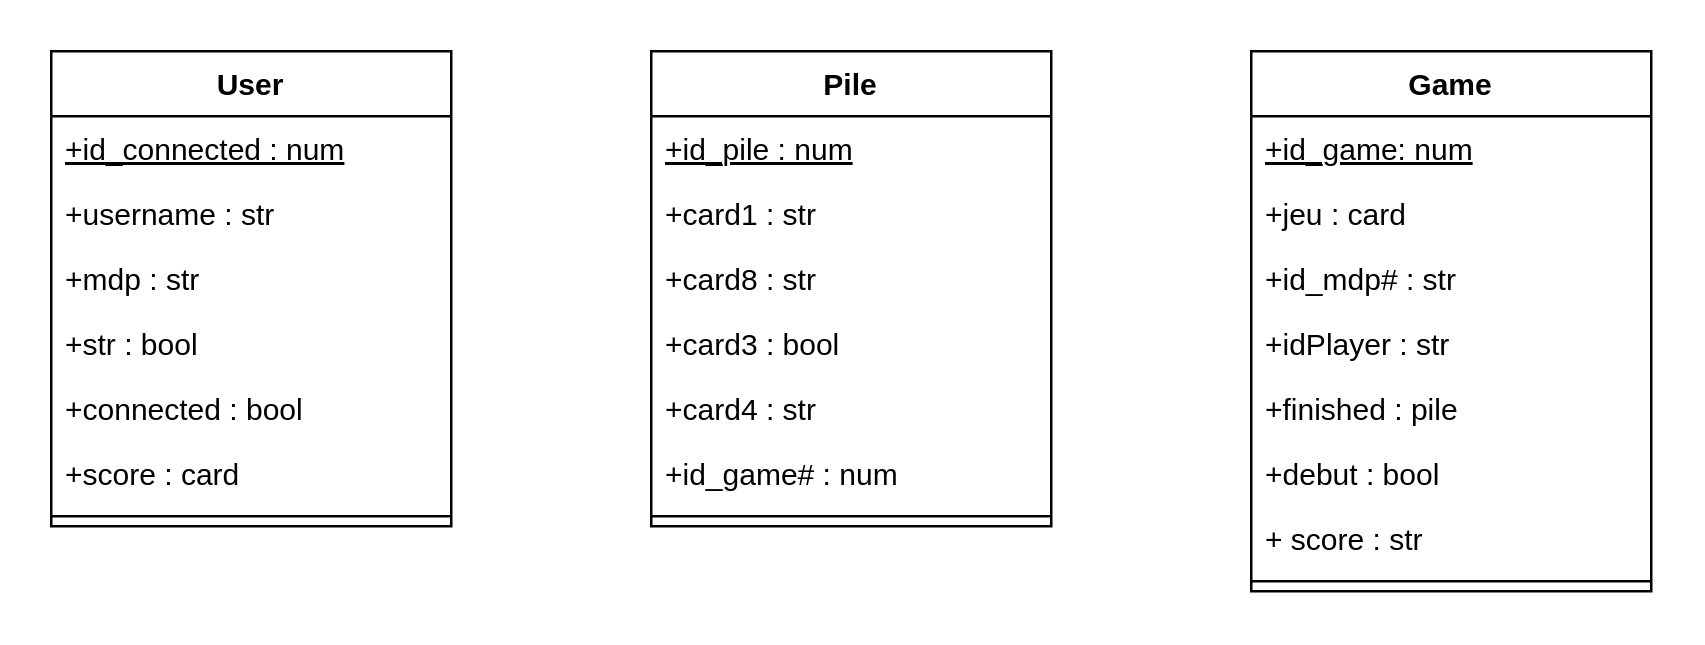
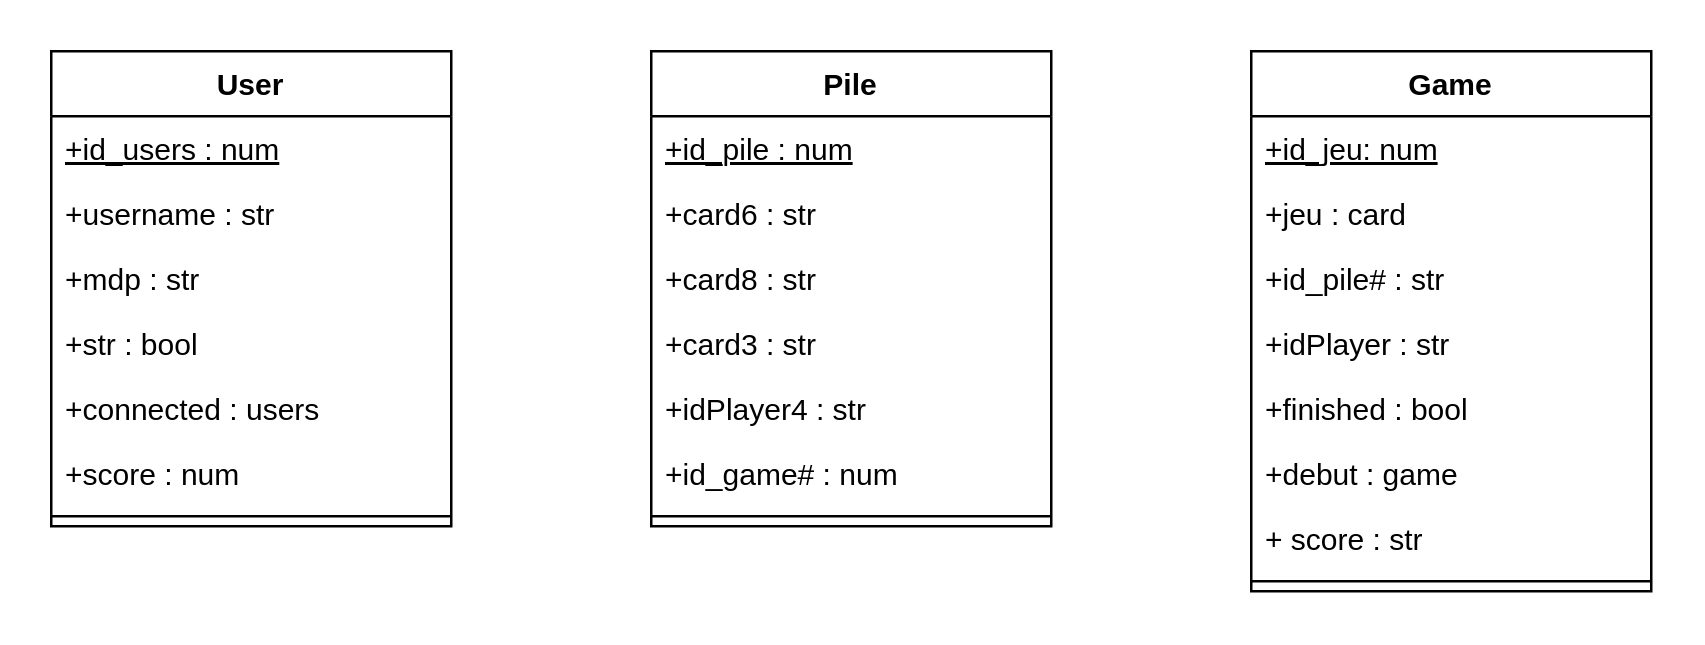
- <mxCell id="3" value="+id_connected : num" style="text;strokeColor=none;fillColor=none;align=left;verticalAlign=top;spacingLeft=4;spacingRight=4;overflow=hidden;rotatable=0;points=[[0,0.5],[1,0.5]];portConstraint=eastwest;fontStyle=4" vertex="1" parent="2"><mxGeometry y="26" width="160" height="26" as="geometry" /></mxCell>
+ <mxCell id="3" value="+id_users : num" style="text;strokeColor=none;fillColor=none;align=left;verticalAlign=top;spacingLeft=4;spacingRight=4;overflow=hidden;rotatable=0;points=[[0,0.5],[1,0.5]];portConstraint=eastwest;fontStyle=4" vertex="1" parent="2"><mxGeometry y="26" width="160" height="26" as="geometry" /></mxCell>
- <mxCell id="19" value="+id_game: num" style="text;strokeColor=none;fillColor=none;align=left;verticalAlign=top;spacingLeft=4;spacingRight=4;overflow=hidden;rotatable=0;points=[[0,0.5],[1,0.5]];portConstraint=eastwest;fontStyle=4" vertex="1" parent="18"><mxGeometry y="26" width="160" height="26" as="geometry" /></mxCell>
+ <mxCell id="19" value="+id_jeu: num" style="text;strokeColor=none;fillColor=none;align=left;verticalAlign=top;spacingLeft=4;spacingRight=4;overflow=hidden;rotatable=0;points=[[0,0.5],[1,0.5]];portConstraint=eastwest;fontStyle=4" vertex="1" parent="18"><mxGeometry y="26" width="160" height="26" as="geometry" /></mxCell>
- <mxCell id="12" value="+card1 : str" style="text;strokeColor=none;fillColor=none;align=left;verticalAlign=top;spacingLeft=4;spacingRight=4;overflow=hidden;rotatable=0;points=[[0,0.5],[1,0.5]];portConstraint=eastwest;" vertex="1" parent="10"><mxGeometry y="52" width="160" height="26" as="geometry" /></mxCell>
+ <mxCell id="12" value="+card6 : str" style="text;strokeColor=none;fillColor=none;align=left;verticalAlign=top;spacingLeft=4;spacingRight=4;overflow=hidden;rotatable=0;points=[[0,0.5],[1,0.5]];portConstraint=eastwest;" vertex="1" parent="10"><mxGeometry y="52" width="160" height="26" as="geometry" /></mxCell>
- <mxCell id="21" value="+id_mdp# : str" style="text;strokeColor=none;fillColor=none;align=left;verticalAlign=top;spacingLeft=4;spacingRight=4;overflow=hidden;rotatable=0;points=[[0,0.5],[1,0.5]];portConstraint=eastwest;" vertex="1" parent="18"><mxGeometry y="78" width="160" height="26" as="geometry" /></mxCell>
+ <mxCell id="21" value="+id_pile# : str" style="text;strokeColor=none;fillColor=none;align=left;verticalAlign=top;spacingLeft=4;spacingRight=4;overflow=hidden;rotatable=0;points=[[0,0.5],[1,0.5]];portConstraint=eastwest;" vertex="1" parent="18"><mxGeometry y="78" width="160" height="26" as="geometry" /></mxCell>
- <mxCell id="14" value="+card3 : bool" style="text;strokeColor=none;fillColor=none;align=left;verticalAlign=top;spacingLeft=4;spacingRight=4;overflow=hidden;rotatable=0;points=[[0,0.5],[1,0.5]];portConstraint=eastwest;" vertex="1" parent="10"><mxGeometry y="104" width="160" height="26" as="geometry" /></mxCell>
+ <mxCell id="14" value="+card3 : str" style="text;strokeColor=none;fillColor=none;align=left;verticalAlign=top;spacingLeft=4;spacingRight=4;overflow=hidden;rotatable=0;points=[[0,0.5],[1,0.5]];portConstraint=eastwest;" vertex="1" parent="10"><mxGeometry y="104" width="160" height="26" as="geometry" /></mxCell>
- <mxCell id="7" value="+connected : bool" style="text;strokeColor=none;fillColor=none;align=left;verticalAlign=top;spacingLeft=4;spacingRight=4;overflow=hidden;rotatable=0;points=[[0,0.5],[1,0.5]];portConstraint=eastwest;" vertex="1" parent="2"><mxGeometry y="130" width="160" height="26" as="geometry" /></mxCell>
+ <mxCell id="7" value="+connected : users" style="text;strokeColor=none;fillColor=none;align=left;verticalAlign=top;spacingLeft=4;spacingRight=4;overflow=hidden;rotatable=0;points=[[0,0.5],[1,0.5]];portConstraint=eastwest;" vertex="1" parent="2"><mxGeometry y="130" width="160" height="26" as="geometry" /></mxCell>
- <mxCell id="15" value="+card4 : str" style="text;strokeColor=none;fillColor=none;align=left;verticalAlign=top;spacingLeft=4;spacingRight=4;overflow=hidden;rotatable=0;points=[[0,0.5],[1,0.5]];portConstraint=eastwest;" vertex="1" parent="10"><mxGeometry y="130" width="160" height="26" as="geometry" /></mxCell>
+ <mxCell id="15" value="+idPlayer4 : str" style="text;strokeColor=none;fillColor=none;align=left;verticalAlign=top;spacingLeft=4;spacingRight=4;overflow=hidden;rotatable=0;points=[[0,0.5],[1,0.5]];portConstraint=eastwest;" vertex="1" parent="10"><mxGeometry y="130" width="160" height="26" as="geometry" /></mxCell>
- <mxCell id="23" value="+finished : pile" style="text;strokeColor=none;fillColor=none;align=left;verticalAlign=top;spacingLeft=4;spacingRight=4;overflow=hidden;rotatable=0;points=[[0,0.5],[1,0.5]];portConstraint=eastwest;" vertex="1" parent="18"><mxGeometry y="130" width="160" height="26" as="geometry" /></mxCell>
+ <mxCell id="23" value="+finished : bool" style="text;strokeColor=none;fillColor=none;align=left;verticalAlign=top;spacingLeft=4;spacingRight=4;overflow=hidden;rotatable=0;points=[[0,0.5],[1,0.5]];portConstraint=eastwest;" vertex="1" parent="18"><mxGeometry y="130" width="160" height="26" as="geometry" /></mxCell>
- <mxCell id="8" value="+score : card" style="text;strokeColor=none;fillColor=none;align=left;verticalAlign=top;spacingLeft=4;spacingRight=4;overflow=hidden;rotatable=0;points=[[0,0.5],[1,0.5]];portConstraint=eastwest;" vertex="1" parent="2"><mxGeometry y="156" width="160" height="26" as="geometry" /></mxCell>
+ <mxCell id="8" value="+score : num" style="text;strokeColor=none;fillColor=none;align=left;verticalAlign=top;spacingLeft=4;spacingRight=4;overflow=hidden;rotatable=0;points=[[0,0.5],[1,0.5]];portConstraint=eastwest;" vertex="1" parent="2"><mxGeometry y="156" width="160" height="26" as="geometry" /></mxCell>
- <mxCell id="24" value="+debut : bool" style="text;strokeColor=none;fillColor=none;align=left;verticalAlign=top;spacingLeft=4;spacingRight=4;overflow=hidden;rotatable=0;points=[[0,0.5],[1,0.5]];portConstraint=eastwest;" vertex="1" parent="18"><mxGeometry y="156" width="160" height="26" as="geometry" /></mxCell>
+ <mxCell id="24" value="+debut : game" style="text;strokeColor=none;fillColor=none;align=left;verticalAlign=top;spacingLeft=4;spacingRight=4;overflow=hidden;rotatable=0;points=[[0,0.5],[1,0.5]];portConstraint=eastwest;" vertex="1" parent="18"><mxGeometry y="156" width="160" height="26" as="geometry" /></mxCell>
